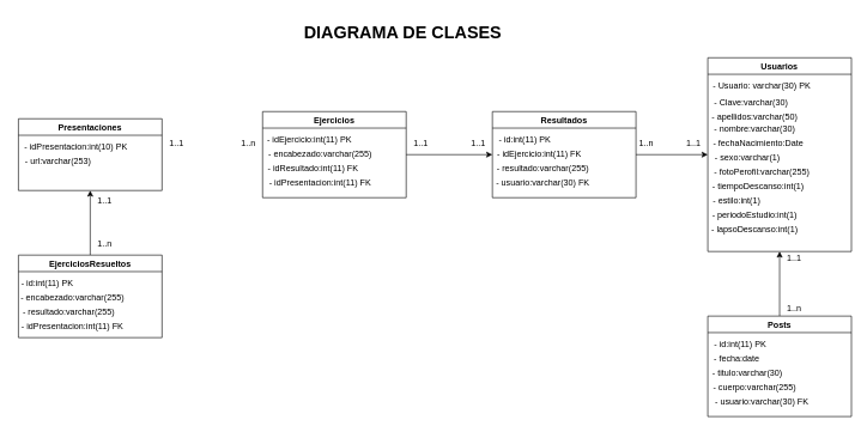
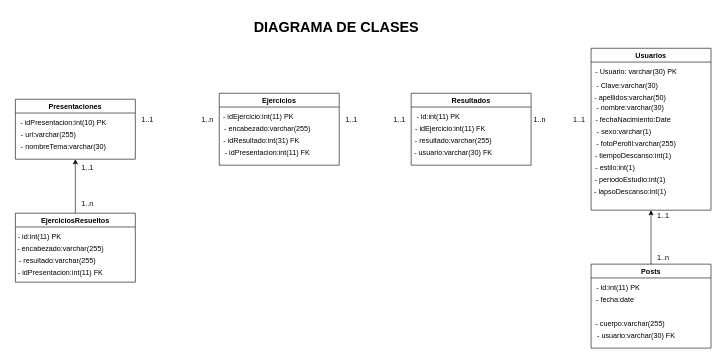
- <mxCell id="25" style="edgeStyle=orthogonalEdgeStyle;rounded=0;orthogonalLoop=1;jettySize=auto;html=1;startArrow=none;startFill=0;endArrow=classic;endFill=1;entryX=0;entryY=0.5;entryDx=0;entryDy=0;exitX=1;exitY=0.5;exitDx=0;exitDy=0;" edge="1" parent="1" source="26" target="32"><mxGeometry relative="1" as="geometry"><mxPoint x="655" y="220" as="targetPoint" /><mxPoint x="585" y="220" as="sourcePoint" /></mxGeometry></mxCell>
- <mxCell id="31" style="edgeStyle=orthogonalEdgeStyle;rounded=0;orthogonalLoop=1;jettySize=auto;html=1;exitX=1;exitY=0.5;exitDx=0;exitDy=0;entryX=0;entryY=0.5;entryDx=0;entryDy=0;startArrow=none;startFill=0;endArrow=classic;endFill=1;" edge="1" parent="1" source="32" target="3"><mxGeometry relative="1" as="geometry" /></mxCell>
- <mxCell id="23" value="- url:varchar(253)" style="text;html=1;align=center;verticalAlign=middle;resizable=0;points=[];autosize=1;strokeColor=none;fillColor=none;" vertex="1" parent="21"><mxGeometry y="50" width="110" height="20" as="geometry" /></mxCell>
+ <mxCell id="23" value="- url:varchar(255)" style="text;html=1;align=center;verticalAlign=middle;resizable=0;points=[];autosize=1;strokeColor=none;fillColor=none;" vertex="1" parent="21"><mxGeometry y="50" width="110" height="20" as="geometry" /></mxCell>
- <mxCell id="29" value="- idResultado:int(11) FK" style="text;html=1;align=center;verticalAlign=middle;resizable=0;points=[];autosize=1;strokeColor=none;fillColor=none;" vertex="1" parent="26"><mxGeometry y="70" width="140" height="20" as="geometry" /></mxCell>
+ <mxCell id="29" value="- idResultado:int(31) FK" style="text;html=1;align=center;verticalAlign=middle;resizable=0;points=[];autosize=1;strokeColor=none;fillColor=none;" vertex="1" parent="26"><mxGeometry y="70" width="140" height="20" as="geometry" /></mxCell>
+ <mxCell id="24" value="- nombreTema:varchar(30)" style="text;html=1;align=center;verticalAlign=middle;resizable=0;points=[];autosize=1;strokeColor=none;fillColor=none;" vertex="1" parent="21"><mxGeometry y="70" width="160" height="20" as="geometry" /></mxCell>
- <mxCell id="18" value="- titulo:varchar(30)" style="text;html=1;align=center;verticalAlign=middle;resizable=0;points=[];autosize=1;strokeColor=none;fillColor=none;" vertex="1" parent="15"><mxGeometry y="70" width="110" height="20" as="geometry" /></mxCell>
